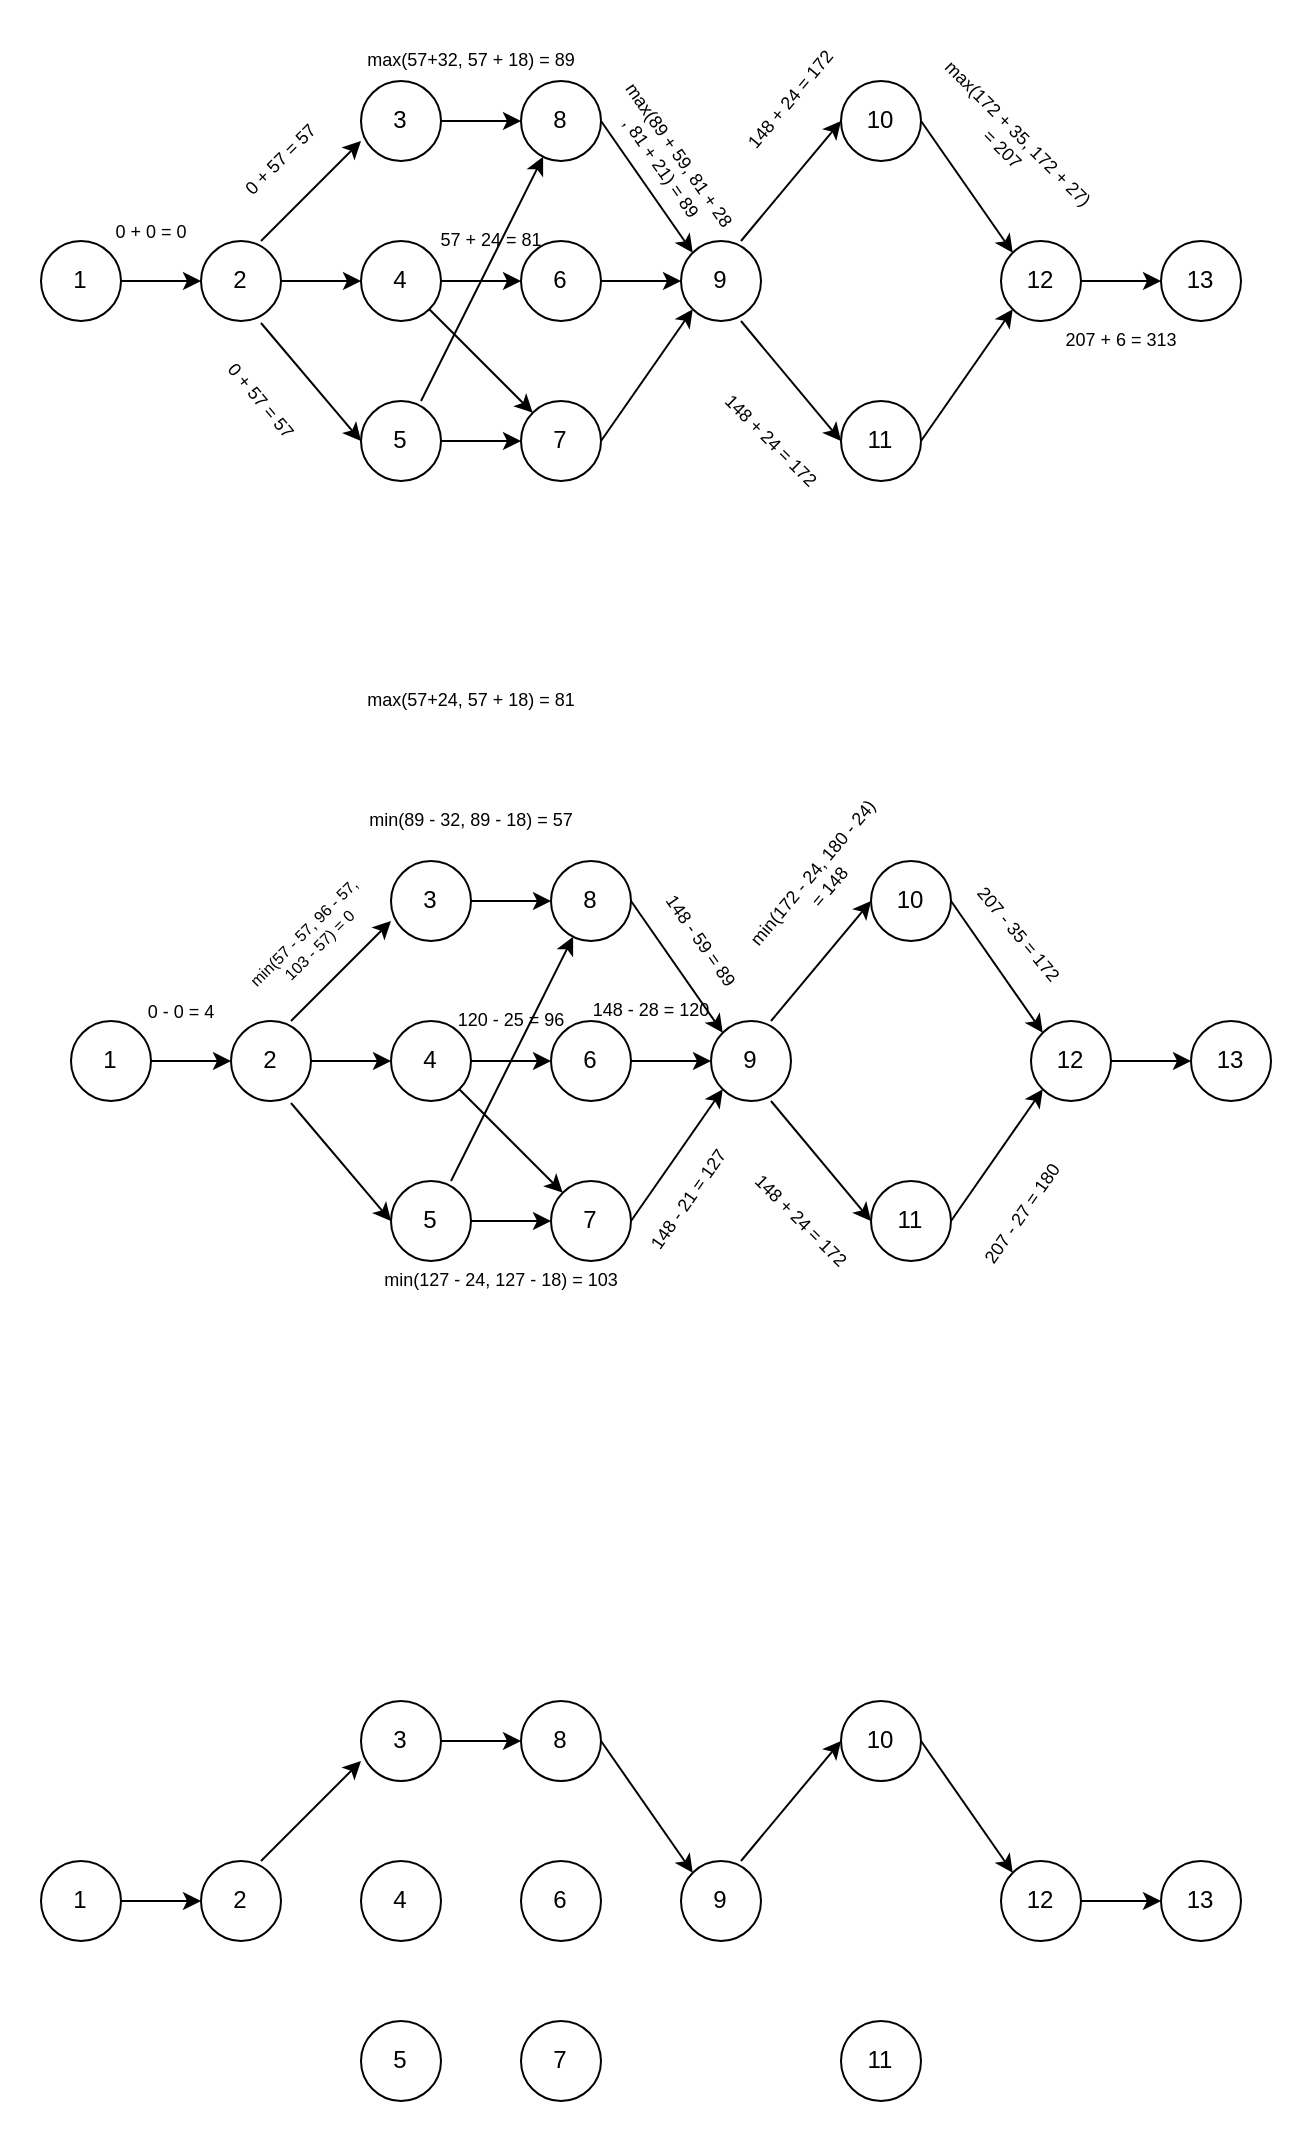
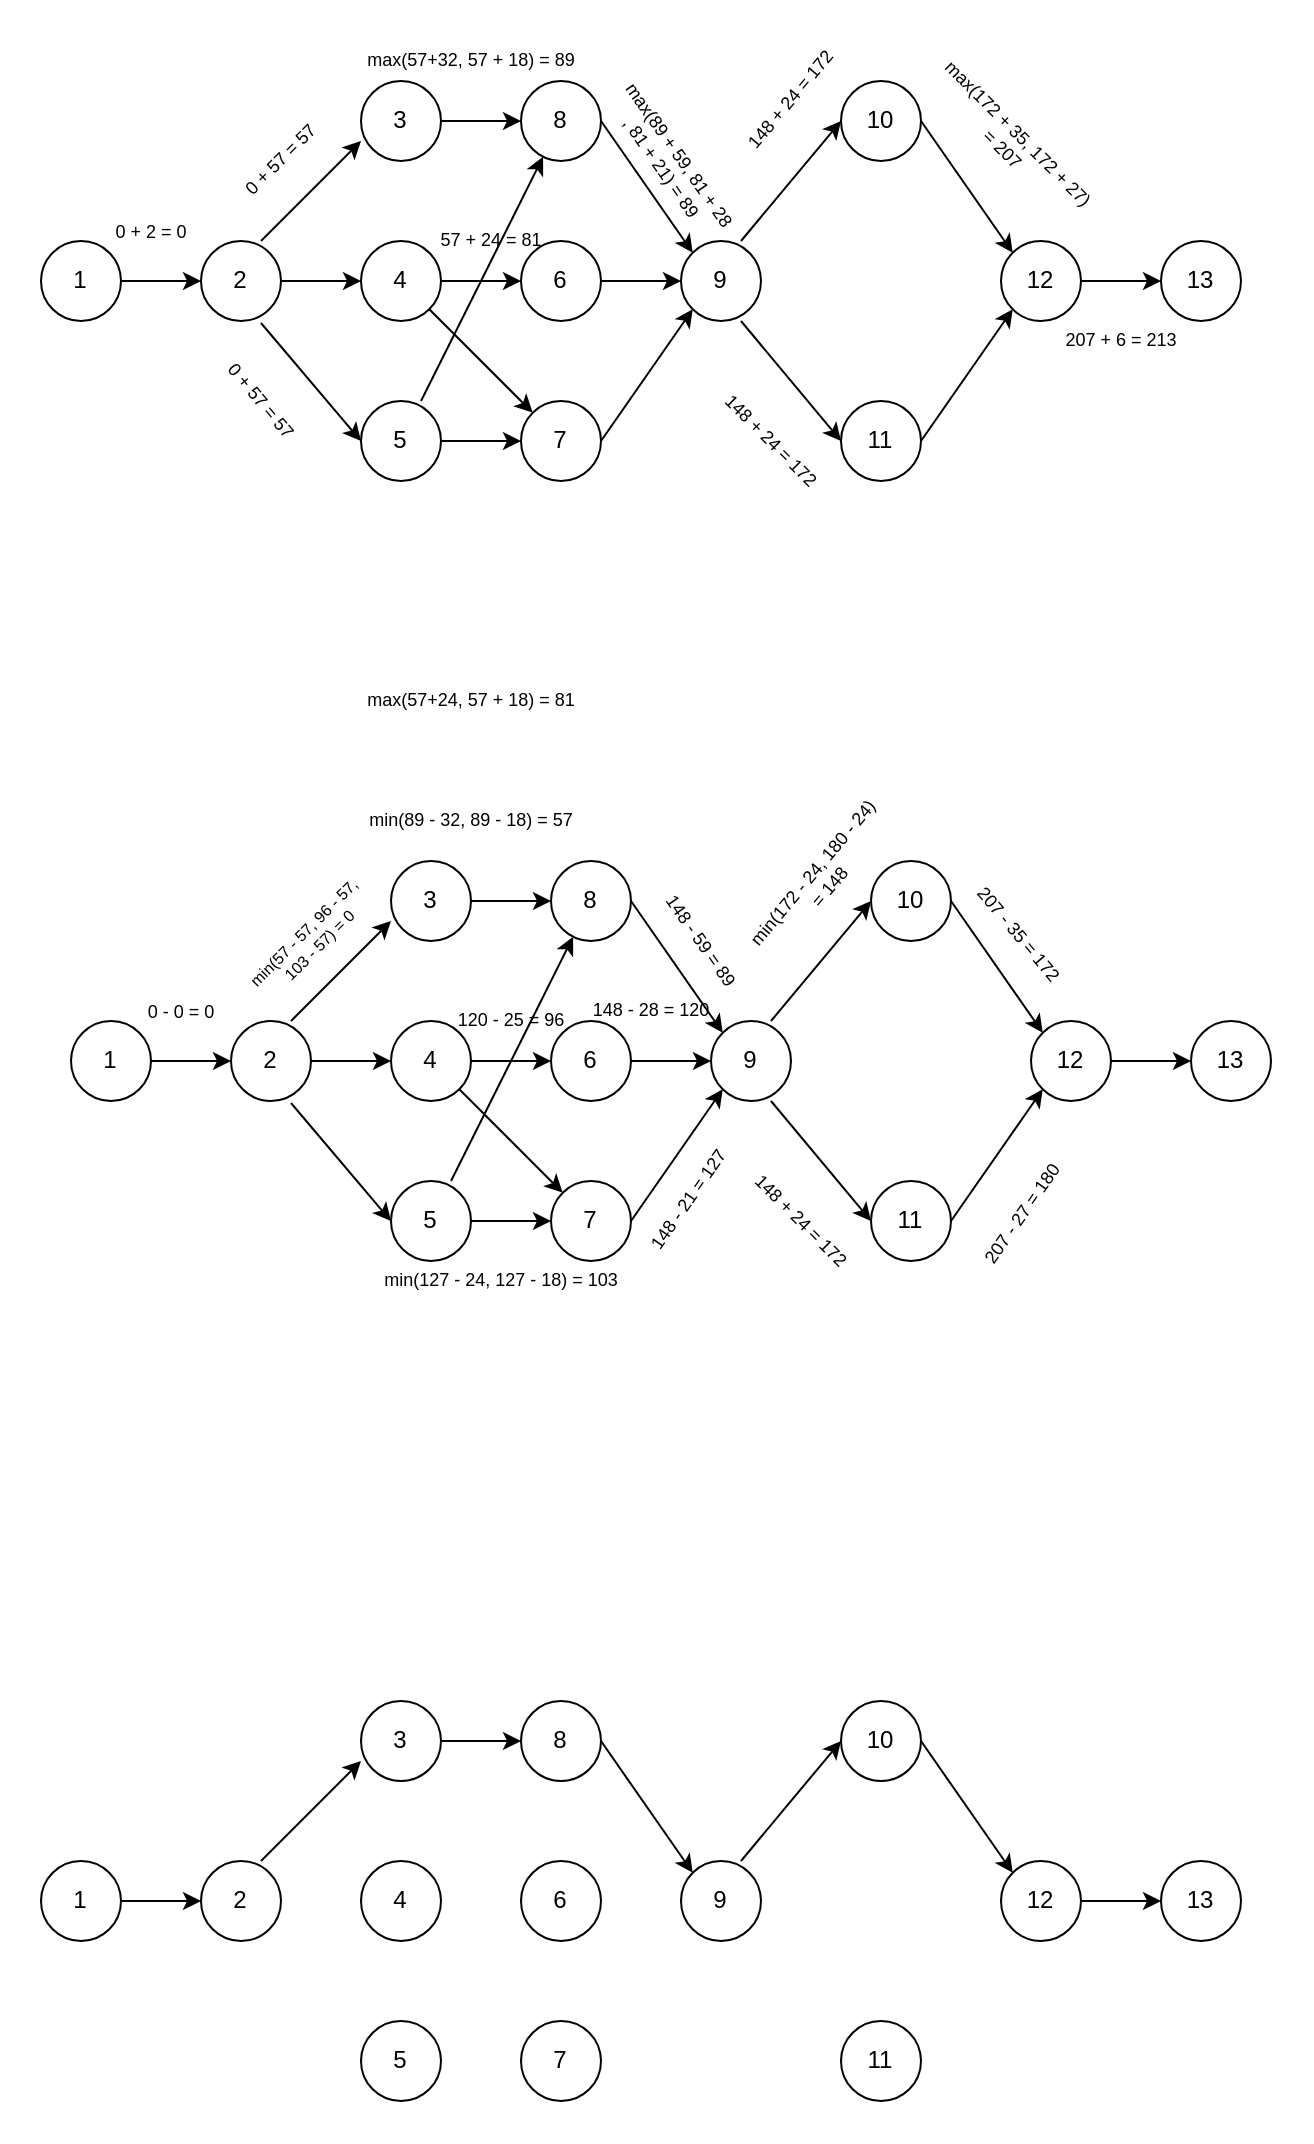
- <mxCell id="32" value="&lt;font style=&quot;font-size: 9px;&quot;&gt;0 + 0 = 0&lt;/font&gt;" style="text;html=1;resizable=0;autosize=1;align=center;verticalAlign=middle;points=[];fillColor=none;strokeColor=none;rounded=0;" vertex="1" parent="1"><mxGeometry x="45" y="100" width="60" height="30" as="geometry" /></mxCell>
+ <mxCell id="32" value="&lt;font style=&quot;font-size: 9px;&quot;&gt;0 + 2 = 0&lt;/font&gt;" style="text;html=1;resizable=0;autosize=1;align=center;verticalAlign=middle;points=[];fillColor=none;strokeColor=none;rounded=0;" vertex="1" parent="1"><mxGeometry x="45" y="100" width="60" height="30" as="geometry" /></mxCell>
- <mxCell id="42" value="207 + 6 = 313" style="text;html=1;resizable=0;autosize=1;align=center;verticalAlign=middle;points=[];fillColor=none;strokeColor=none;rounded=0;fontSize=9;" vertex="1" parent="1"><mxGeometry x="520" y="160" width="80" height="20" as="geometry" /></mxCell>
+ <mxCell id="42" value="207 + 6 = 213" style="text;html=1;resizable=0;autosize=1;align=center;verticalAlign=middle;points=[];fillColor=none;strokeColor=none;rounded=0;fontSize=9;" vertex="1" parent="1"><mxGeometry x="520" y="160" width="80" height="20" as="geometry" /></mxCell>
- <mxCell id="73" value="&lt;font style=&quot;font-size: 9px;&quot;&gt;0 - 0 = 4&lt;/font&gt;" style="text;html=1;resizable=0;autosize=1;align=center;verticalAlign=middle;points=[];fillColor=none;strokeColor=none;rounded=0;" vertex="1" parent="1"><mxGeometry x="60" y="490" width="60" height="30" as="geometry" /></mxCell>
+ <mxCell id="73" value="&lt;font style=&quot;font-size: 9px;&quot;&gt;0 - 0 = 0&lt;/font&gt;" style="text;html=1;resizable=0;autosize=1;align=center;verticalAlign=middle;points=[];fillColor=none;strokeColor=none;rounded=0;" vertex="1" parent="1"><mxGeometry x="60" y="490" width="60" height="30" as="geometry" /></mxCell>
